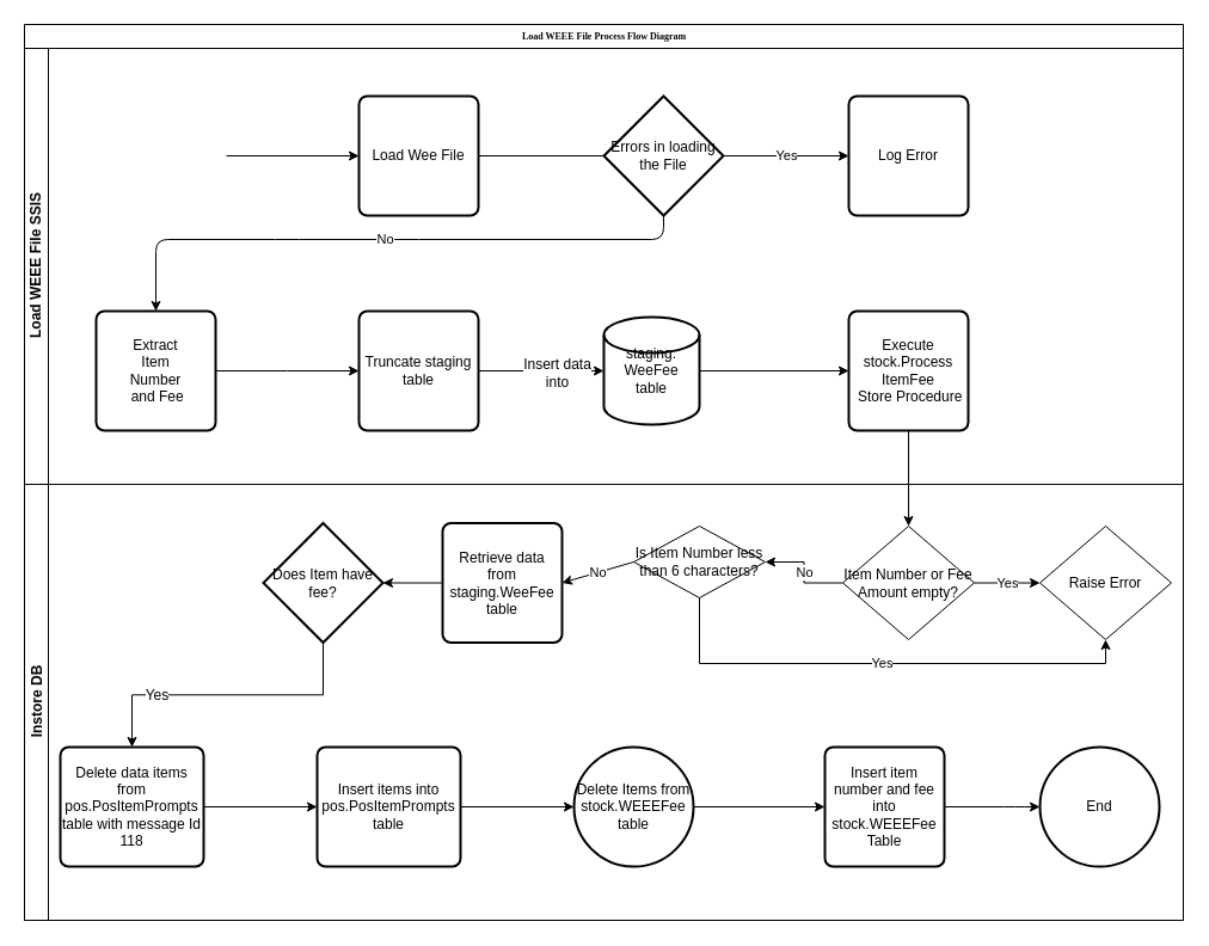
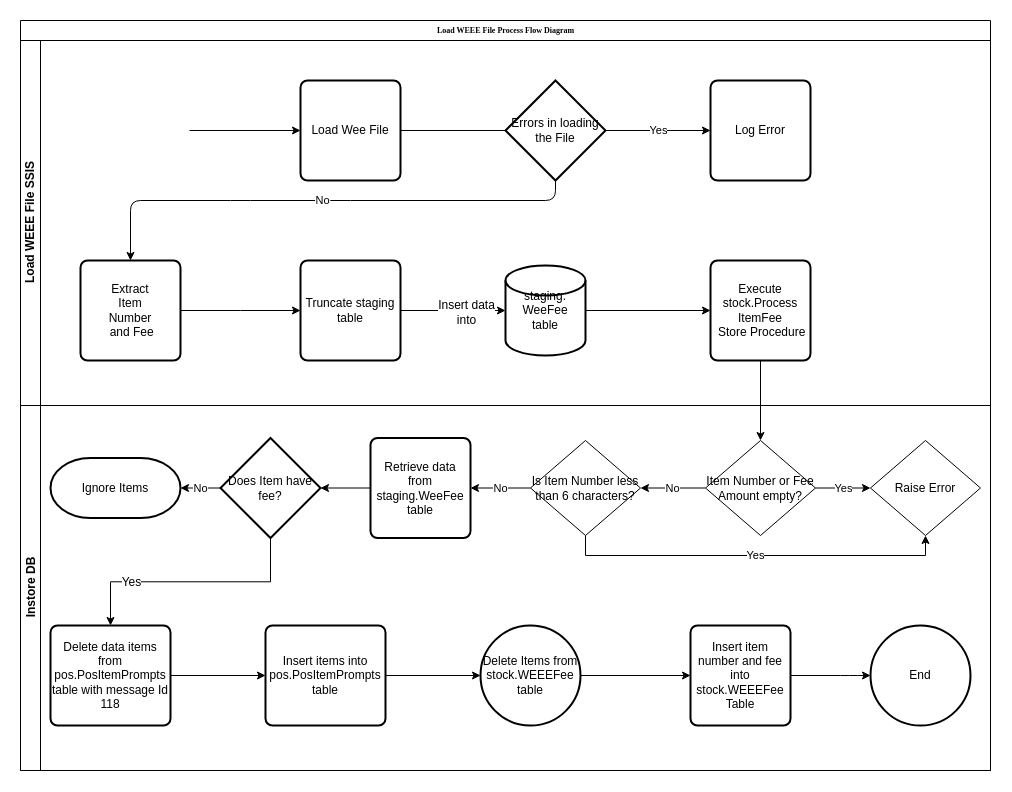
- <mxCell id="29" value="Is Item Number less than 6 characters?" style="rhombus;whiteSpace=wrap;html=1;" vertex="1" parent="21"><mxGeometry x="510" y="35" width="110" height="60" as="geometry" /></mxCell>
+ <mxCell id="29" value="Is Item Number less than 6 characters?" style="rhombus;whiteSpace=wrap;html=1;" vertex="1" parent="21"><mxGeometry x="510" y="35" width="110" height="95" as="geometry" /></mxCell>
+ <mxCell id="34" value="Ignore Items" style="strokeWidth=2;html=1;shape=mxgraph.flowchart.terminator;whiteSpace=wrap;rounded=1;gradientColor=#ffffff;" vertex="1" parent="21"><mxGeometry x="30" y="52.5" width="130" height="60" as="geometry" /></mxCell>
+ <mxCell id="35" value="No" style="endArrow=classic;html=1;entryX=1;entryY=0.5;entryDx=0;entryDy=0;entryPerimeter=0;" edge="1" parent="21" source="33" target="34"><mxGeometry width="50" height="50" relative="1" as="geometry"><mxPoint y="435" as="sourcePoint" /><mxPoint x="50" y="385" as="targetPoint" /></mxGeometry></mxCell>
